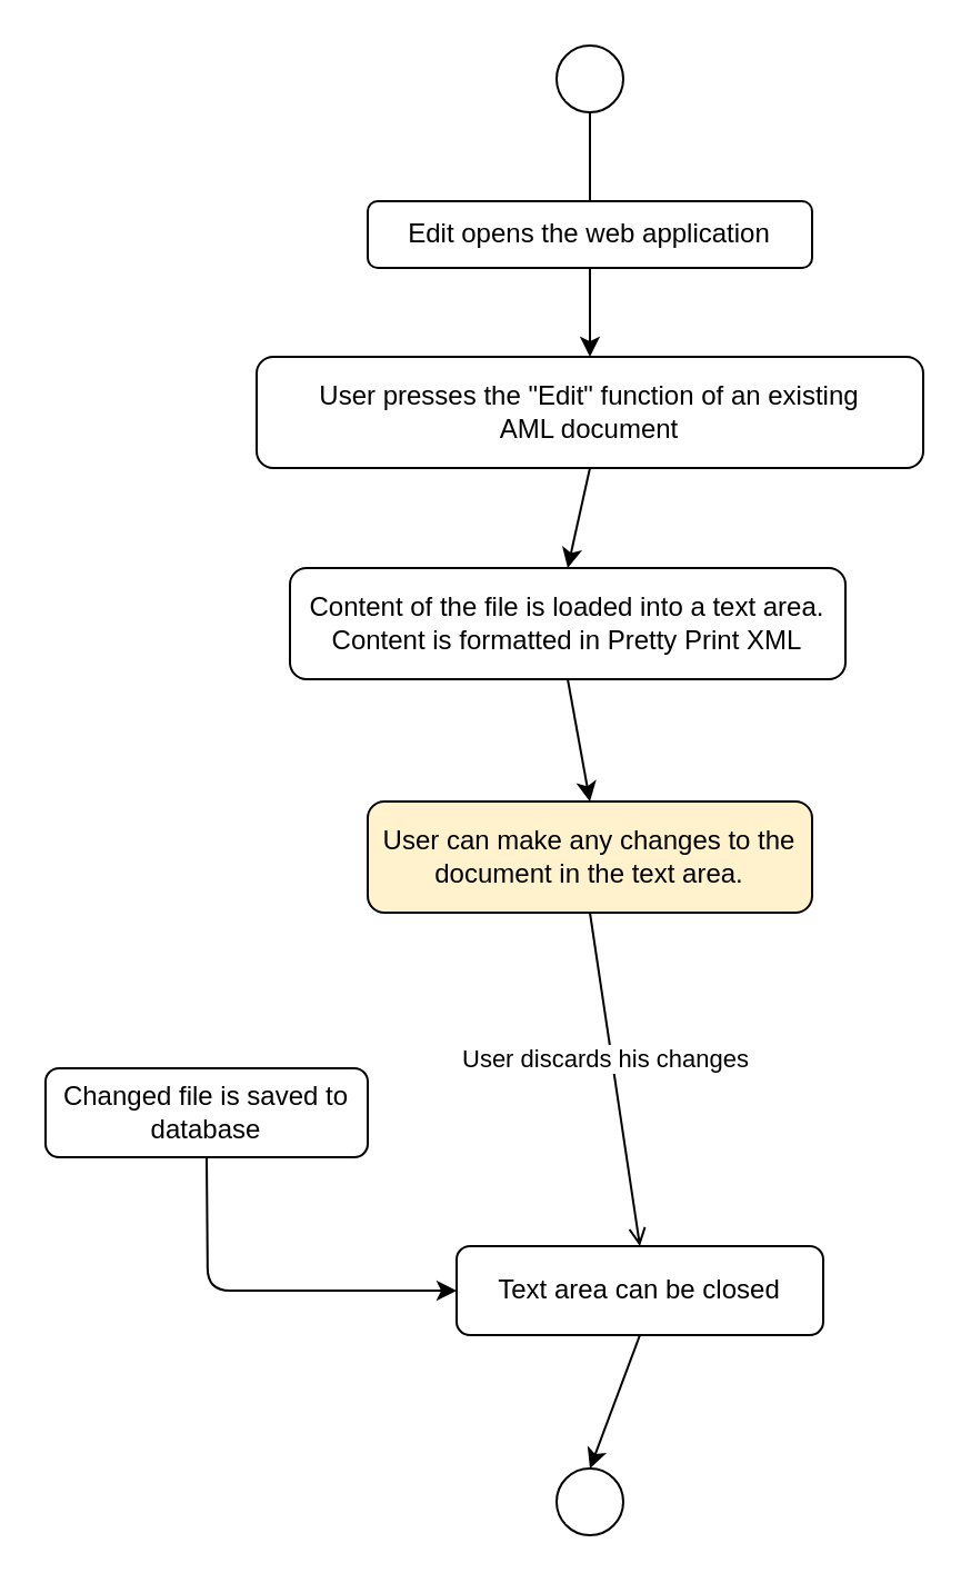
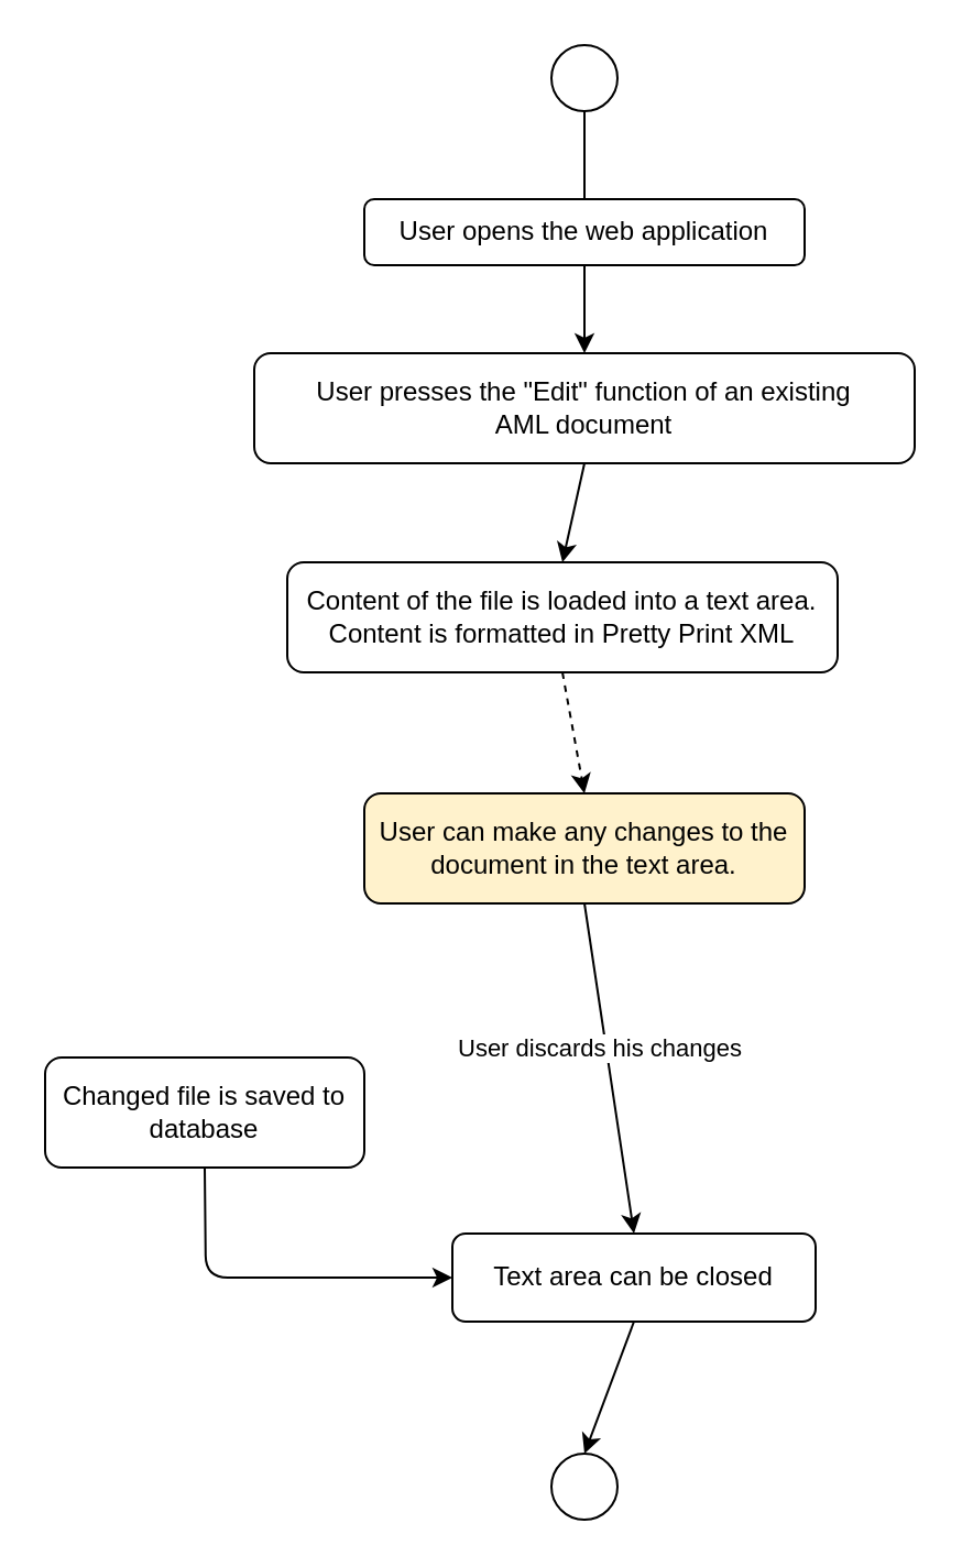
- <mxCell id="4" value="Edit opens the web application" style="rounded=1;whiteSpace=wrap;html=1;" vertex="1" parent="1"><mxGeometry x="165" y="90" width="200" height="30" as="geometry" /></mxCell>
+ <mxCell id="4" value="User opens the web application" style="rounded=1;whiteSpace=wrap;html=1;" vertex="1" parent="1"><mxGeometry x="165" y="90" width="200" height="30" as="geometry" /></mxCell>
- <mxCell id="9" value="" style="endArrow=classic;html=1;exitX=0.5;exitY=1;exitDx=0;exitDy=0;entryX=0.5;entryY=0;entryDx=0;entryDy=0;" edge="1" parent="1" source="8" target="10"><mxGeometry width="50" height="50" relative="1" as="geometry"><mxPoint x="245" y="470" as="sourcePoint" /><mxPoint x="265" y="470" as="targetPoint" /></mxGeometry></mxCell>
+ <mxCell id="9" value="" style="endArrow=classic;html=1;exitX=0.5;exitY=1;exitDx=0;exitDy=0;entryX=0.5;entryY=0;entryDx=0;entryDy=0;dashed=1;" edge="1" parent="1" source="8" target="10"><mxGeometry width="50" height="50" relative="1" as="geometry"><mxPoint x="245" y="470" as="sourcePoint" /><mxPoint x="265" y="470" as="targetPoint" /></mxGeometry></mxCell>
- <mxCell id="14" value="Changed file is saved to database" style="rounded=1;whiteSpace=wrap;html=1;" vertex="1" parent="1"><mxGeometry x="20" y="480" width="145" height="40" as="geometry" /></mxCell>
+ <mxCell id="14" value="Changed file is saved to database" style="rounded=1;whiteSpace=wrap;html=1;" vertex="1" parent="1"><mxGeometry x="20" y="480" width="145" height="50" as="geometry" /></mxCell>
- <mxCell id="12" value="" style="endArrow=open;html=1;exitX=0.5;exitY=1;exitDx=0;exitDy=0;entryX=0.5;entryY=0;entryDx=0;entryDy=0;" edge="1" parent="1" source="10" target="15"><mxGeometry width="50" height="50" relative="1" as="geometry"><mxPoint x="245" y="470" as="sourcePoint" /><mxPoint x="265" y="540" as="targetPoint" /></mxGeometry></mxCell>
+ <mxCell id="12" value="" style="endArrow=classic;html=1;exitX=0.5;exitY=1;exitDx=0;exitDy=0;entryX=0.5;entryY=0;entryDx=0;entryDy=0;" edge="1" parent="1" source="10" target="15"><mxGeometry width="50" height="50" relative="1" as="geometry"><mxPoint x="245" y="470" as="sourcePoint" /><mxPoint x="265" y="540" as="targetPoint" /></mxGeometry></mxCell>
